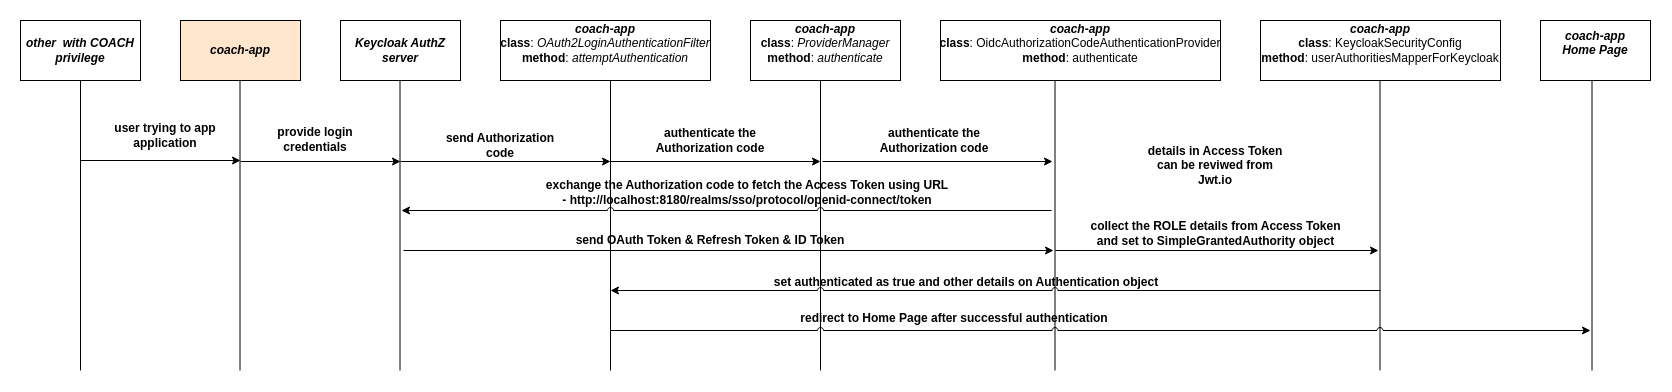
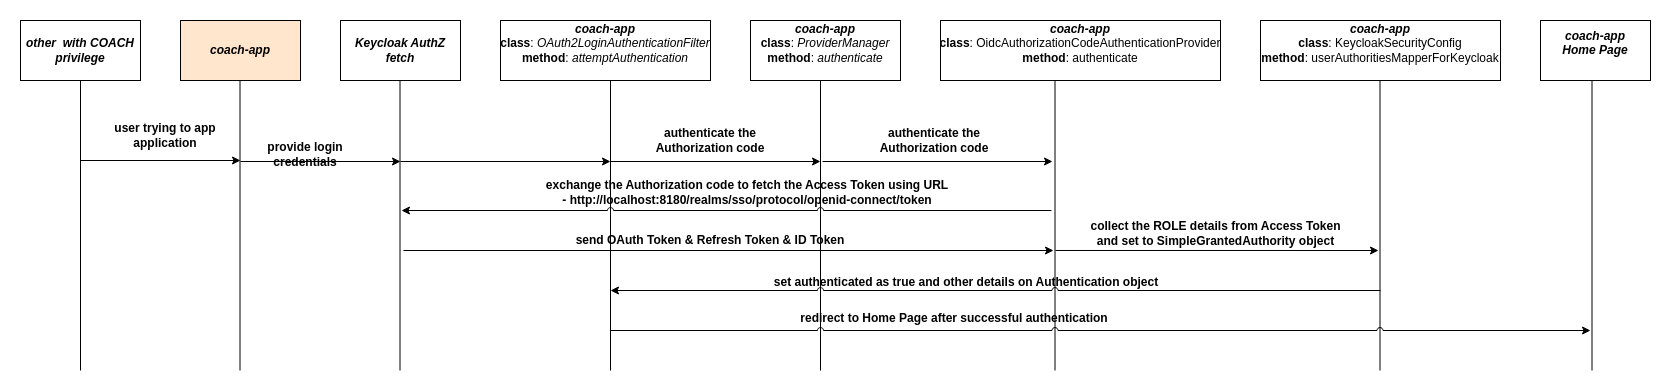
- <mxCell id="8" value="&lt;b&gt;&lt;i&gt;Keycloak AuthZ server&lt;/i&gt;&lt;/b&gt;" style="rounded=0;whiteSpace=wrap;html=1;" vertex="1" parent="1"><mxGeometry x="340" y="20" width="120" height="60" as="geometry" /></mxCell>
+ <mxCell id="8" value="&lt;b&gt;&lt;i&gt;Keycloak AuthZ fetch&lt;/i&gt;&lt;/b&gt;" style="rounded=0;whiteSpace=wrap;html=1;" vertex="1" parent="1"><mxGeometry x="340" y="20" width="120" height="60" as="geometry" /></mxCell>
- <mxCell id="11" value="&lt;b&gt;provide login credentials&lt;/b&gt;" style="text;html=1;align=center;verticalAlign=middle;whiteSpace=wrap;rounded=0;" vertex="1" parent="1"><mxGeometry x="260" y="124" width="110" height="30" as="geometry" /></mxCell>
+ <mxCell id="11" value="&lt;b&gt;provide login credentials&lt;/b&gt;" style="text;html=1;align=center;verticalAlign=middle;whiteSpace=wrap;rounded=0;" vertex="1" parent="1"><mxGeometry x="250" y="139" width="110" height="30" as="geometry" /></mxCell>
- <mxCell id="15" value="&lt;b&gt;send Authorization code&lt;/b&gt;" style="text;html=1;align=center;verticalAlign=middle;whiteSpace=wrap;rounded=0;" vertex="1" parent="1"><mxGeometry x="440" y="130" width="120" height="30" as="geometry" /></mxCell>
- <mxCell id="28" value="&lt;b&gt;details in Access Token can be reviwed from Jwt.io&lt;/b&gt;" style="text;html=1;align=center;verticalAlign=middle;whiteSpace=wrap;rounded=0;" vertex="1" parent="1"><mxGeometry x="1140" y="150" width="150" height="30" as="geometry" /></mxCell>
